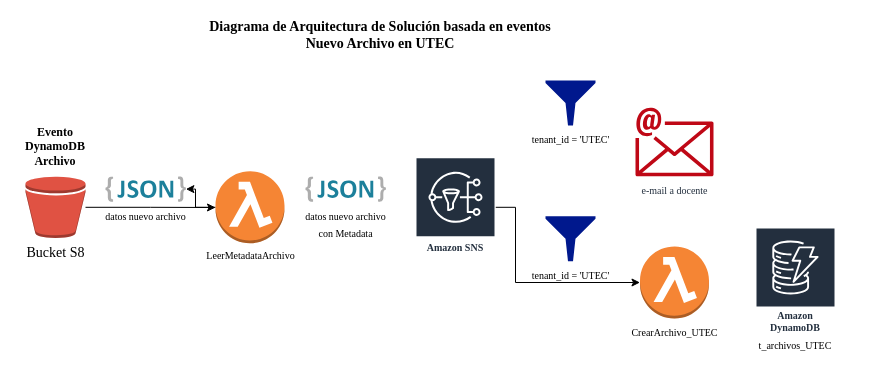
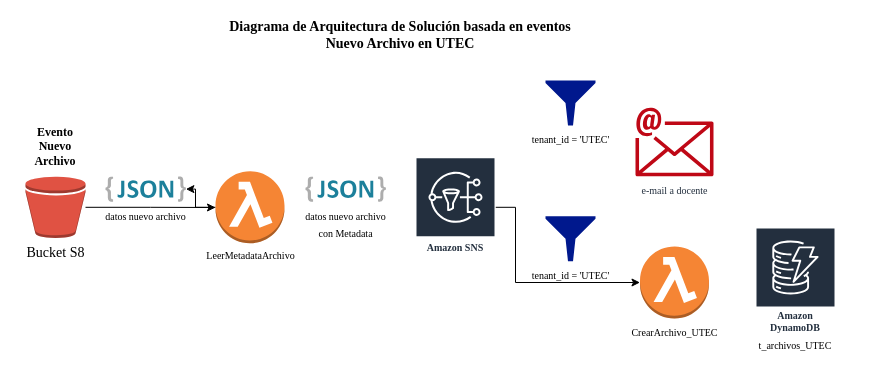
- <mxCell id="2" value="&lt;font style=&quot;font-size: 14px;&quot; face=&quot;Verdana&quot;&gt;&lt;b&gt;Diagrama de Arquitectura de Solución basada en eventos&lt;br&gt;Nuevo Archivo en UTEC&lt;br&gt;&lt;/b&gt;&lt;/font&gt;" style="text;html=1;strokeColor=none;fillColor=none;align=center;verticalAlign=middle;whiteSpace=wrap;rounded=0;" vertex="1" parent="1"><mxGeometry x="65" y="20" width="630" height="30" as="geometry" /></mxCell>
+ <mxCell id="2" value="&lt;font style=&quot;font-size: 14px;&quot; face=&quot;Verdana&quot;&gt;&lt;b&gt;Diagrama de Arquitectura de Solución basada en eventos&lt;br&gt;Nuevo Archivo en UTEC&lt;br&gt;&lt;/b&gt;&lt;/font&gt;" style="text;html=1;strokeColor=none;fillColor=none;align=center;verticalAlign=middle;whiteSpace=wrap;rounded=0;" vertex="1" parent="1"><mxGeometry x="85" y="20" width="630" height="30" as="geometry" /></mxCell>
- <mxCell id="8" value="&lt;b&gt;Evento DynamoDB Archivo&lt;/b&gt;" style="text;html=1;strokeColor=none;fillColor=none;align=center;verticalAlign=middle;whiteSpace=wrap;rounded=0;fontFamily=Verdana;fontSize=12;" vertex="1" parent="1"><mxGeometry x="20" y="126" width="70" height="40" as="geometry" /></mxCell>
+ <mxCell id="8" value="&lt;b&gt;Evento Nuevo Archivo&lt;/b&gt;" style="text;html=1;strokeColor=none;fillColor=none;align=center;verticalAlign=middle;whiteSpace=wrap;rounded=0;fontFamily=Verdana;fontSize=12;" vertex="1" parent="1"><mxGeometry x="20" y="126" width="70" height="40" as="geometry" /></mxCell>
